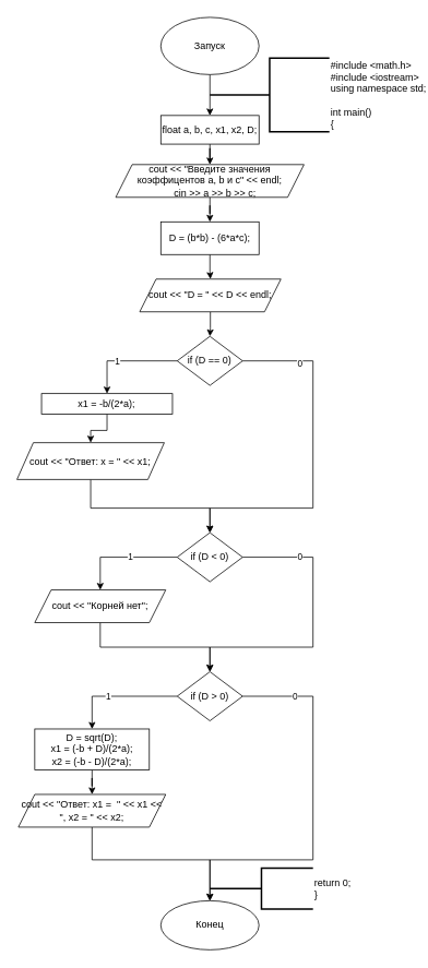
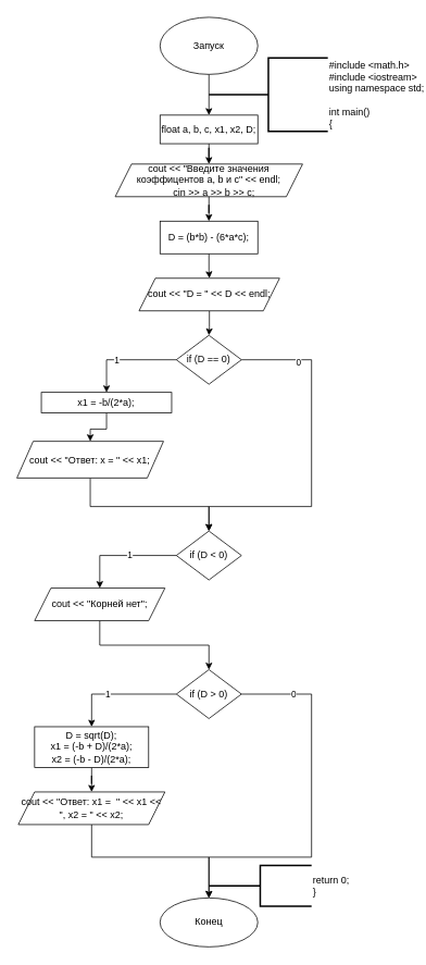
- <mxCell id="34" style="edgeStyle=orthogonalEdgeStyle;rounded=0;orthogonalLoop=1;jettySize=auto;html=1;entryX=0.5;entryY=0;entryDx=0;entryDy=0;exitX=1;exitY=0.5;exitDx=0;exitDy=0;" edge="1" parent="1" source="24" target="33"><mxGeometry relative="1" as="geometry"><Array as="points"><mxPoint x="382" y="680" /><mxPoint x="382" y="790" /><mxPoint x="256" y="790" /></Array></mxGeometry></mxCell>
- <mxCell id="35" value="0" style="edgeLabel;html=1;align=center;verticalAlign=middle;resizable=0;points=[];" vertex="1" connectable="0" parent="34"><mxGeometry x="-0.608" y="1" relative="1" as="geometry"><mxPoint as="offset" /></mxGeometry></mxCell>
